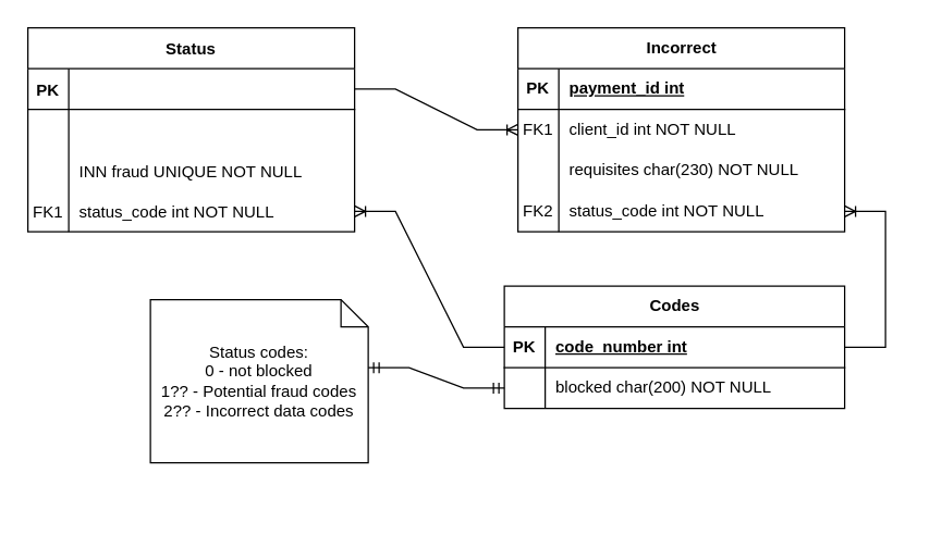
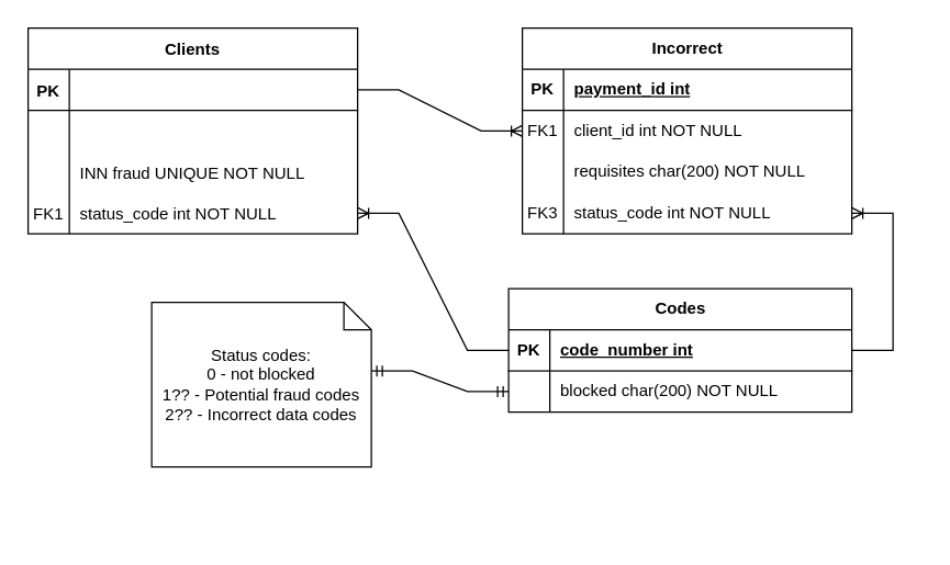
- <mxCell id="2" value="Status" style="shape=table;startSize=30;container=1;collapsible=1;childLayout=tableLayout;fixedRows=1;rowLines=0;fontStyle=1;align=center;resizeLast=1;" vertex="1" parent="1"><mxGeometry x="20" y="20" width="240" height="150" as="geometry" /></mxCell>
+ <mxCell id="2" value="Clients" style="shape=table;startSize=30;container=1;collapsible=1;childLayout=tableLayout;fixedRows=1;rowLines=0;fontStyle=1;align=center;resizeLast=1;" vertex="1" parent="1"><mxGeometry x="20" y="20" width="240" height="150" as="geometry" /></mxCell>
- <mxCell id="32" value="requisites char(230) NOT NULL" style="shape=partialRectangle;connectable=0;fillColor=none;top=0;left=0;bottom=0;right=0;align=left;spacingLeft=6;overflow=hidden;whiteSpace=wrap;html=1;" vertex="1" parent="30"><mxGeometry x="30" width="210" height="30" as="geometry"><mxRectangle width="210" height="30" as="alternateBounds" /></mxGeometry></mxCell>
+ <mxCell id="32" value="requisites char(200) NOT NULL" style="shape=partialRectangle;connectable=0;fillColor=none;top=0;left=0;bottom=0;right=0;align=left;spacingLeft=6;overflow=hidden;whiteSpace=wrap;html=1;" vertex="1" parent="30"><mxGeometry x="30" width="210" height="30" as="geometry"><mxRectangle width="210" height="30" as="alternateBounds" /></mxGeometry></mxCell>
- <mxCell id="34" value="FK2" style="shape=partialRectangle;connectable=0;fillColor=none;top=0;left=0;bottom=0;right=0;editable=1;overflow=hidden;whiteSpace=wrap;html=1;" vertex="1" parent="33"><mxGeometry width="30" height="30" as="geometry"><mxRectangle width="30" height="30" as="alternateBounds" /></mxGeometry></mxCell>
+ <mxCell id="34" value="FK3" style="shape=partialRectangle;connectable=0;fillColor=none;top=0;left=0;bottom=0;right=0;editable=1;overflow=hidden;whiteSpace=wrap;html=1;" vertex="1" parent="33"><mxGeometry width="30" height="30" as="geometry"><mxRectangle width="30" height="30" as="alternateBounds" /></mxGeometry></mxCell>
